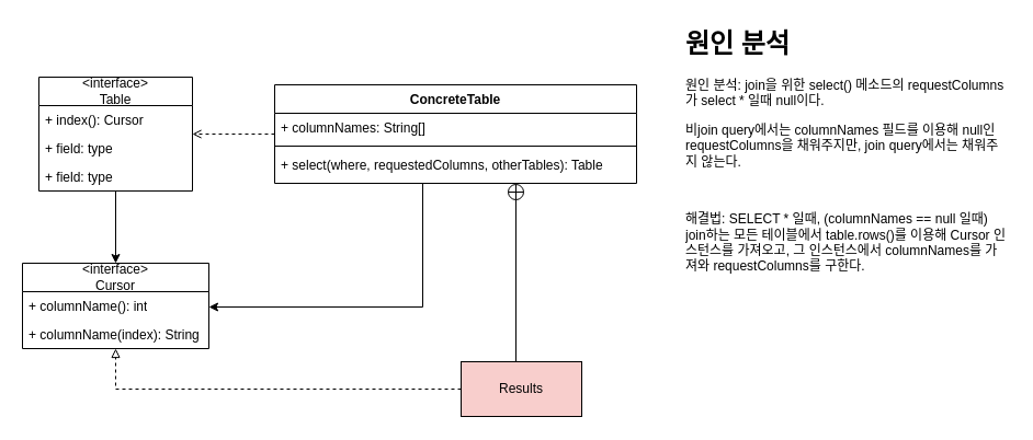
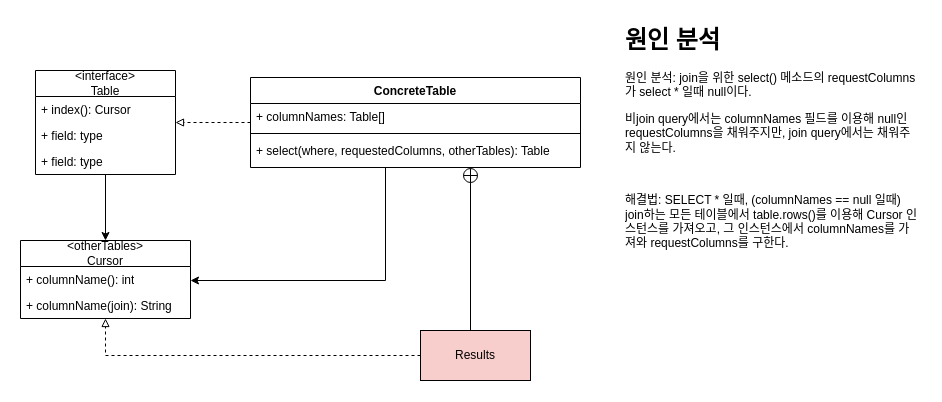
- <mxCell id="5" value="+ columnNames: String[]" style="text;strokeColor=none;fillColor=none;align=left;verticalAlign=top;spacingLeft=4;spacingRight=4;overflow=hidden;rotatable=0;points=[[0,0.5],[1,0.5]];portConstraint=eastwest;whiteSpace=wrap;html=1;" vertex="1" parent="4"><mxGeometry y="26" width="330" height="26" as="geometry" /></mxCell>
+ <mxCell id="5" value="+ columnNames: Table[]" style="text;strokeColor=none;fillColor=none;align=left;verticalAlign=top;spacingLeft=4;spacingRight=4;overflow=hidden;rotatable=0;points=[[0,0.5],[1,0.5]];portConstraint=eastwest;whiteSpace=wrap;html=1;" vertex="1" parent="4"><mxGeometry y="26" width="330" height="26" as="geometry" /></mxCell>
- <mxCell id="2" style="edgeStyle=orthogonalEdgeStyle;rounded=0;orthogonalLoop=1;jettySize=auto;html=1;dashed=1;endArrow=open;endFill=0;" edge="1" parent="1" source="4" target="10"><mxGeometry relative="1" as="geometry" /></mxCell>
+ <mxCell id="2" style="edgeStyle=orthogonalEdgeStyle;rounded=0;orthogonalLoop=1;jettySize=auto;html=1;dashed=1;endArrow=block;endFill=0;" edge="1" parent="1" source="4" target="10"><mxGeometry relative="1" as="geometry" /></mxCell>
- <mxCell id="14" value="&amp;lt;interface&amp;gt;&lt;br&gt;Cursor" style="swimlane;fontStyle=0;childLayout=stackLayout;horizontal=1;startSize=26;fillColor=none;horizontalStack=0;resizeParent=1;resizeParentMax=0;resizeLast=0;collapsible=1;marginBottom=0;whiteSpace=wrap;html=1;" vertex="1" parent="1"><mxGeometry x="20" y="240" width="170" height="78" as="geometry" /></mxCell>
+ <mxCell id="14" value="&amp;lt;otherTables&amp;gt;&lt;br&gt;Cursor" style="swimlane;fontStyle=0;childLayout=stackLayout;horizontal=1;startSize=26;fillColor=none;horizontalStack=0;resizeParent=1;resizeParentMax=0;resizeLast=0;collapsible=1;marginBottom=0;whiteSpace=wrap;html=1;" vertex="1" parent="1"><mxGeometry x="20" y="240" width="170" height="78" as="geometry" /></mxCell>
- <mxCell id="16" value="+ columnName(index): String" style="text;strokeColor=none;fillColor=none;align=left;verticalAlign=top;spacingLeft=4;spacingRight=4;overflow=hidden;rotatable=0;points=[[0,0.5],[1,0.5]];portConstraint=eastwest;whiteSpace=wrap;html=1;" vertex="1" parent="14"><mxGeometry y="52" width="170" height="26" as="geometry" /></mxCell>
+ <mxCell id="16" value="+ columnName(join): String" style="text;strokeColor=none;fillColor=none;align=left;verticalAlign=top;spacingLeft=4;spacingRight=4;overflow=hidden;rotatable=0;points=[[0,0.5],[1,0.5]];portConstraint=eastwest;whiteSpace=wrap;html=1;" vertex="1" parent="14"><mxGeometry y="52" width="170" height="26" as="geometry" /></mxCell>
